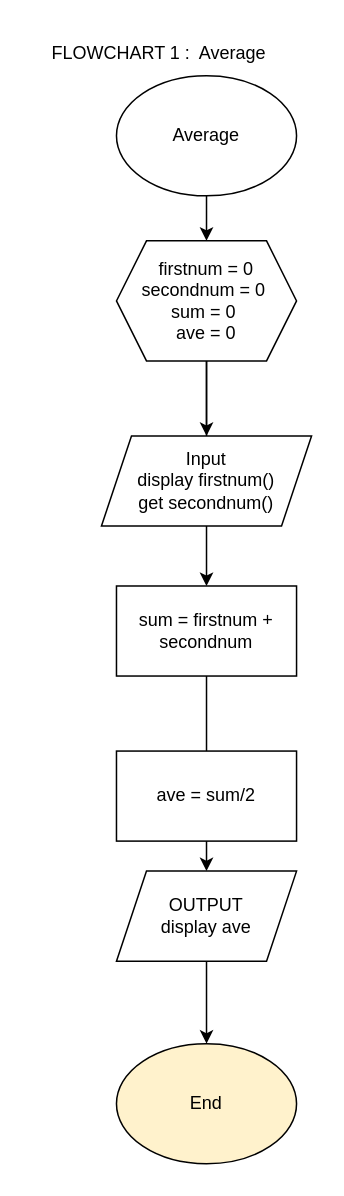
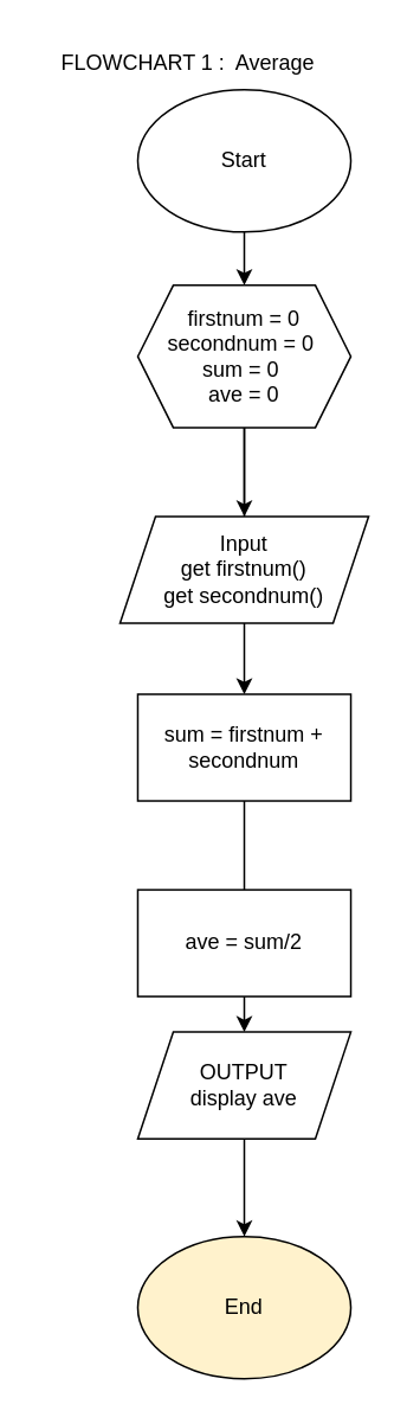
- <mxCell id="3" value="Average" style="ellipse;whiteSpace=wrap;html=1;" vertex="1" parent="1"><mxGeometry x="77" y="50" width="120" height="80" as="geometry" /></mxCell>
+ <mxCell id="3" value="Start" style="ellipse;whiteSpace=wrap;html=1;" vertex="1" parent="1"><mxGeometry x="77" y="50" width="120" height="80" as="geometry" /></mxCell>
- <mxCell id="7" value="Input&lt;br&gt;display firstnum()&lt;br&gt;get secondnum()" style="shape=parallelogram;perimeter=parallelogramPerimeter;whiteSpace=wrap;html=1;fixedSize=1;" vertex="1" parent="1"><mxGeometry x="67" y="290" width="140" height="60" as="geometry" /></mxCell>
+ <mxCell id="7" value="Input&lt;br&gt;get firstnum()&lt;br&gt;get secondnum()" style="shape=parallelogram;perimeter=parallelogramPerimeter;whiteSpace=wrap;html=1;fixedSize=1;" vertex="1" parent="1"><mxGeometry x="67" y="290" width="140" height="60" as="geometry" /></mxCell>
